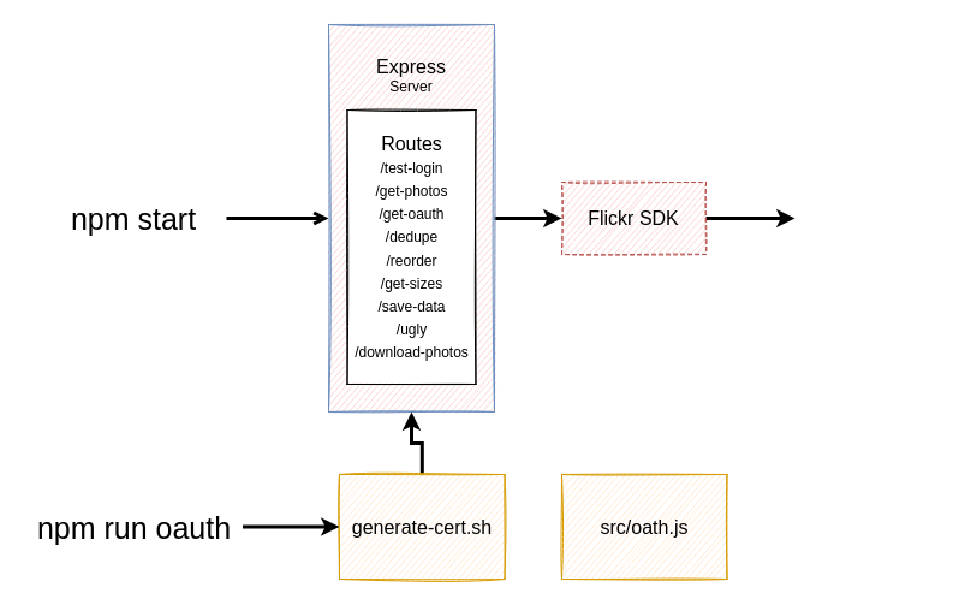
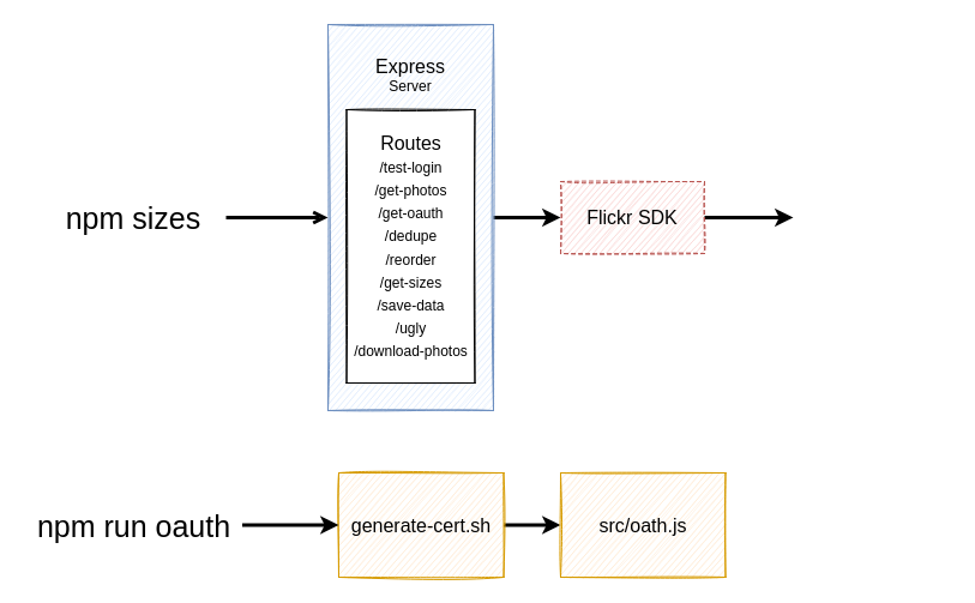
- <mxCell id="3" value="&lt;font style=&quot;font-size: 16px&quot;&gt;&lt;br&gt;Express&lt;/font&gt;&lt;br&gt;Server" style="rounded=0;whiteSpace=wrap;html=1;shadow=0;sketch=1;fillColor=#f8cecc;strokeColor=#6c8ebf;verticalAlign=top;" vertex="1" parent="1"><mxGeometry x="273" y="20" width="138" height="322" as="geometry" /></mxCell>
+ <mxCell id="3" value="&lt;font style=&quot;font-size: 16px&quot;&gt;&lt;br&gt;Express&lt;/font&gt;&lt;br&gt;Server" style="rounded=0;whiteSpace=wrap;html=1;shadow=0;sketch=1;fillColor=#dae8fc;strokeColor=#6c8ebf;verticalAlign=top;" vertex="1" parent="1"><mxGeometry x="273" y="20" width="138" height="322" as="geometry" /></mxCell>
- <mxCell id="12" value="npm start" style="text;html=1;strokeColor=none;fillColor=none;align=center;verticalAlign=middle;whiteSpace=wrap;rounded=0;shadow=0;sketch=1;fontSize=25;" vertex="1" parent="1"><mxGeometry x="34" y="170" width="154" height="22" as="geometry" /></mxCell>
+ <mxCell id="12" value="npm sizes" style="text;html=1;strokeColor=none;fillColor=none;align=center;verticalAlign=middle;whiteSpace=wrap;rounded=0;shadow=0;sketch=1;fontSize=25;" vertex="1" parent="1"><mxGeometry x="34" y="170" width="154" height="22" as="geometry" /></mxCell>
- <mxCell id="8" style="edgeStyle=orthogonalEdgeStyle;rounded=0;orthogonalLoop=1;jettySize=auto;html=1;fontSize=168;strokeWidth=3;" edge="1" parent="1" source="9" target="3"><mxGeometry relative="1" as="geometry" /></mxCell>
+ <mxCell id="8" style="edgeStyle=orthogonalEdgeStyle;rounded=0;orthogonalLoop=1;jettySize=auto;html=1;fontSize=168;strokeWidth=3;" edge="1" parent="1" source="9" target="10"><mxGeometry relative="1" as="geometry" /></mxCell>
